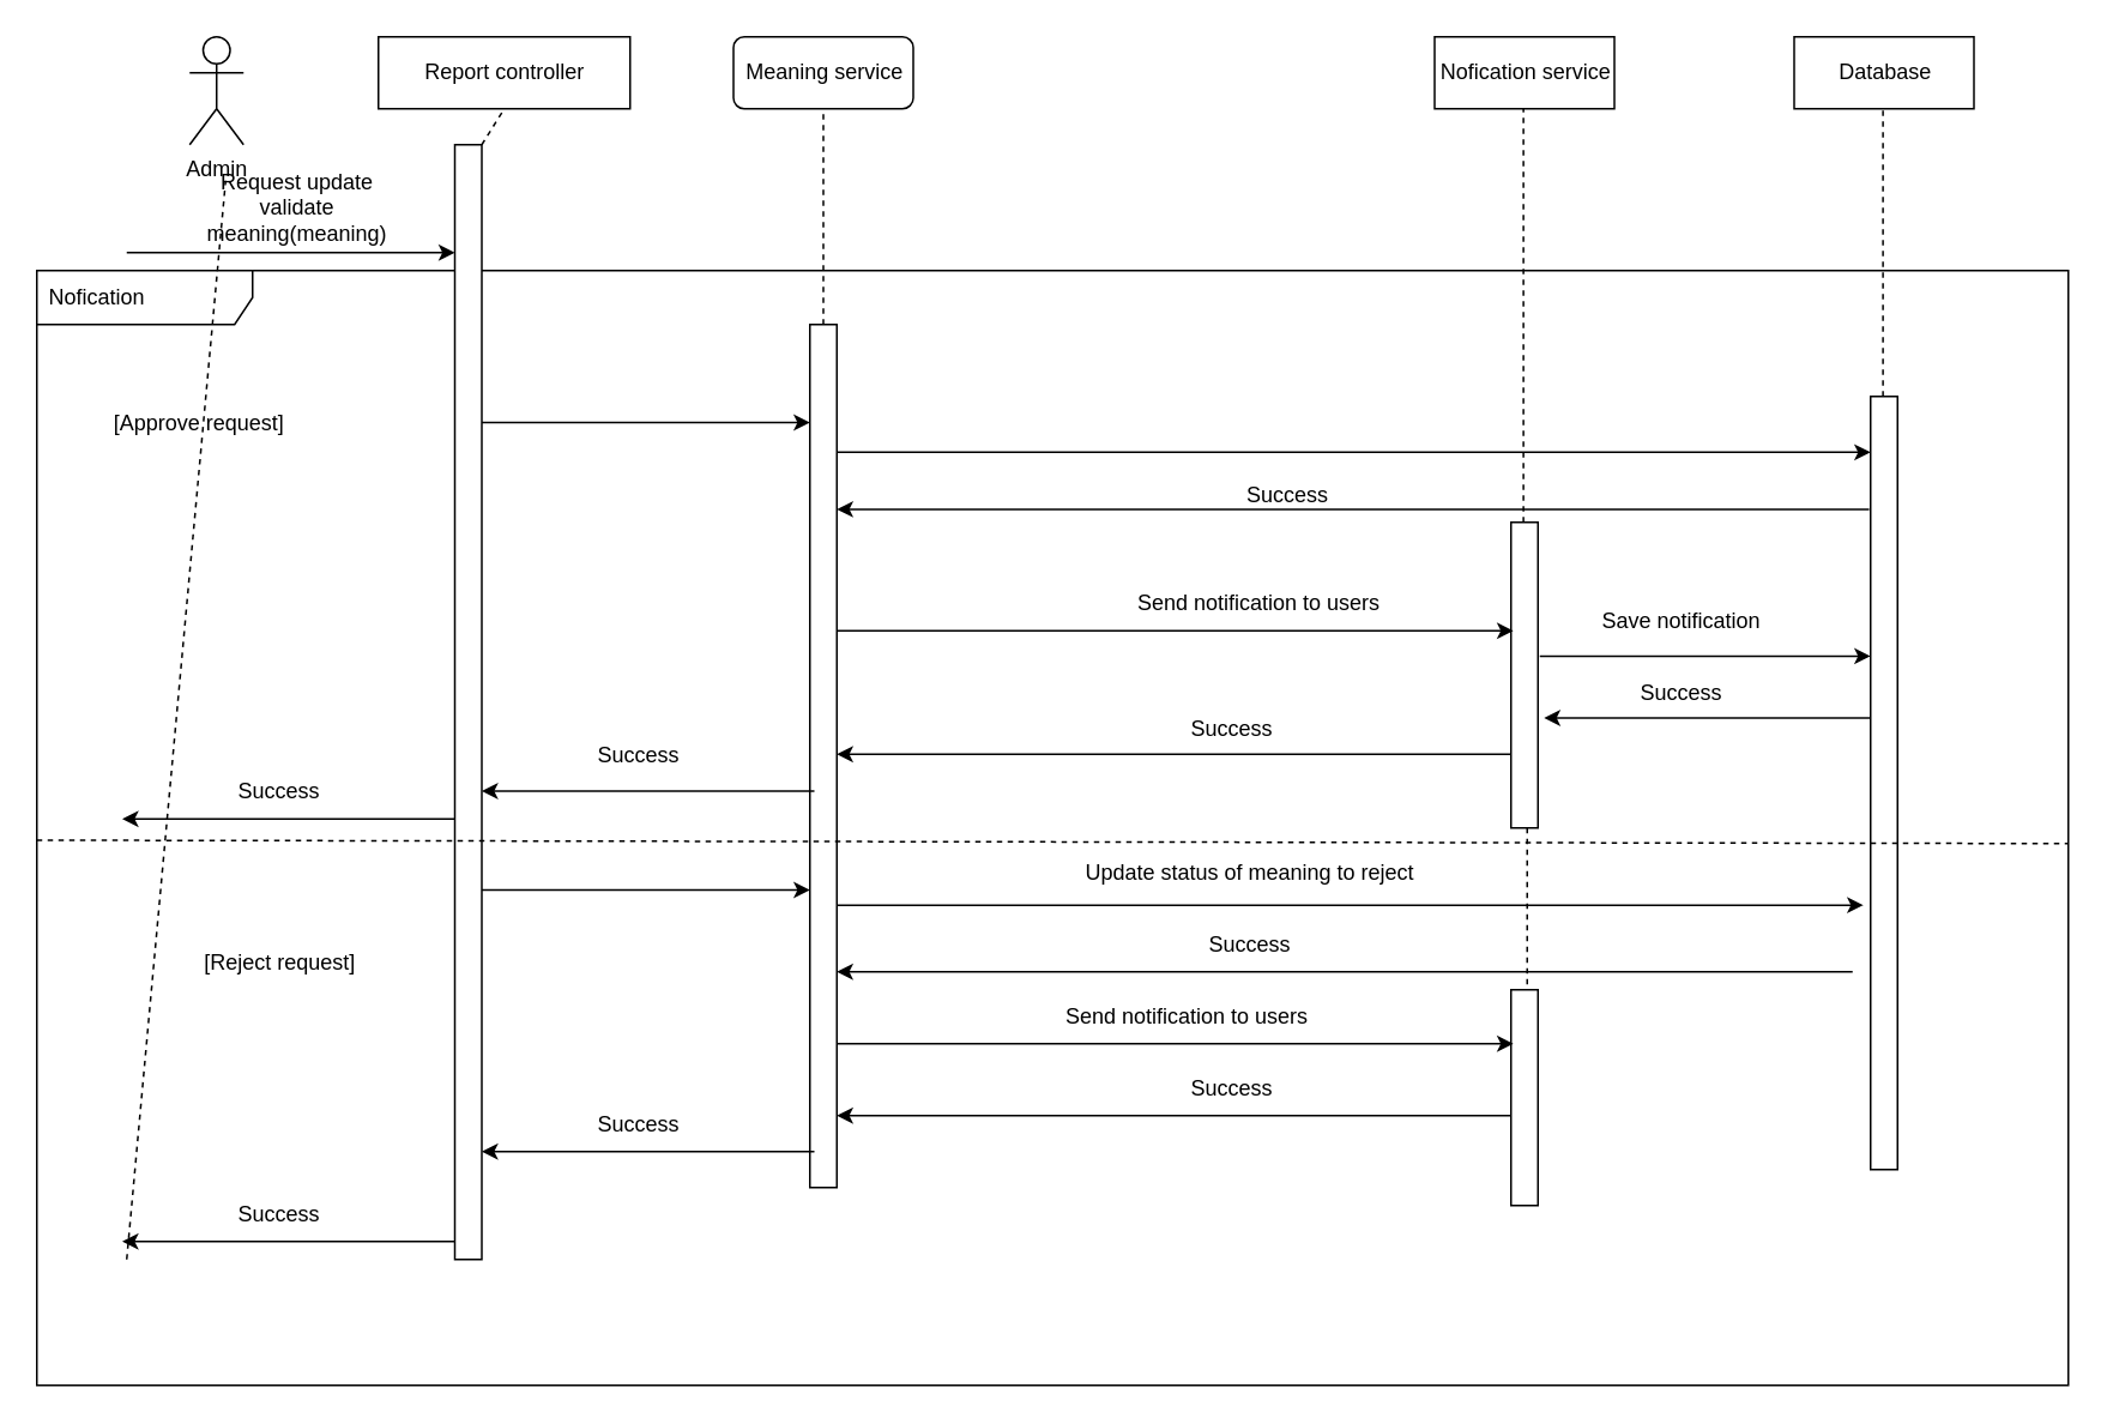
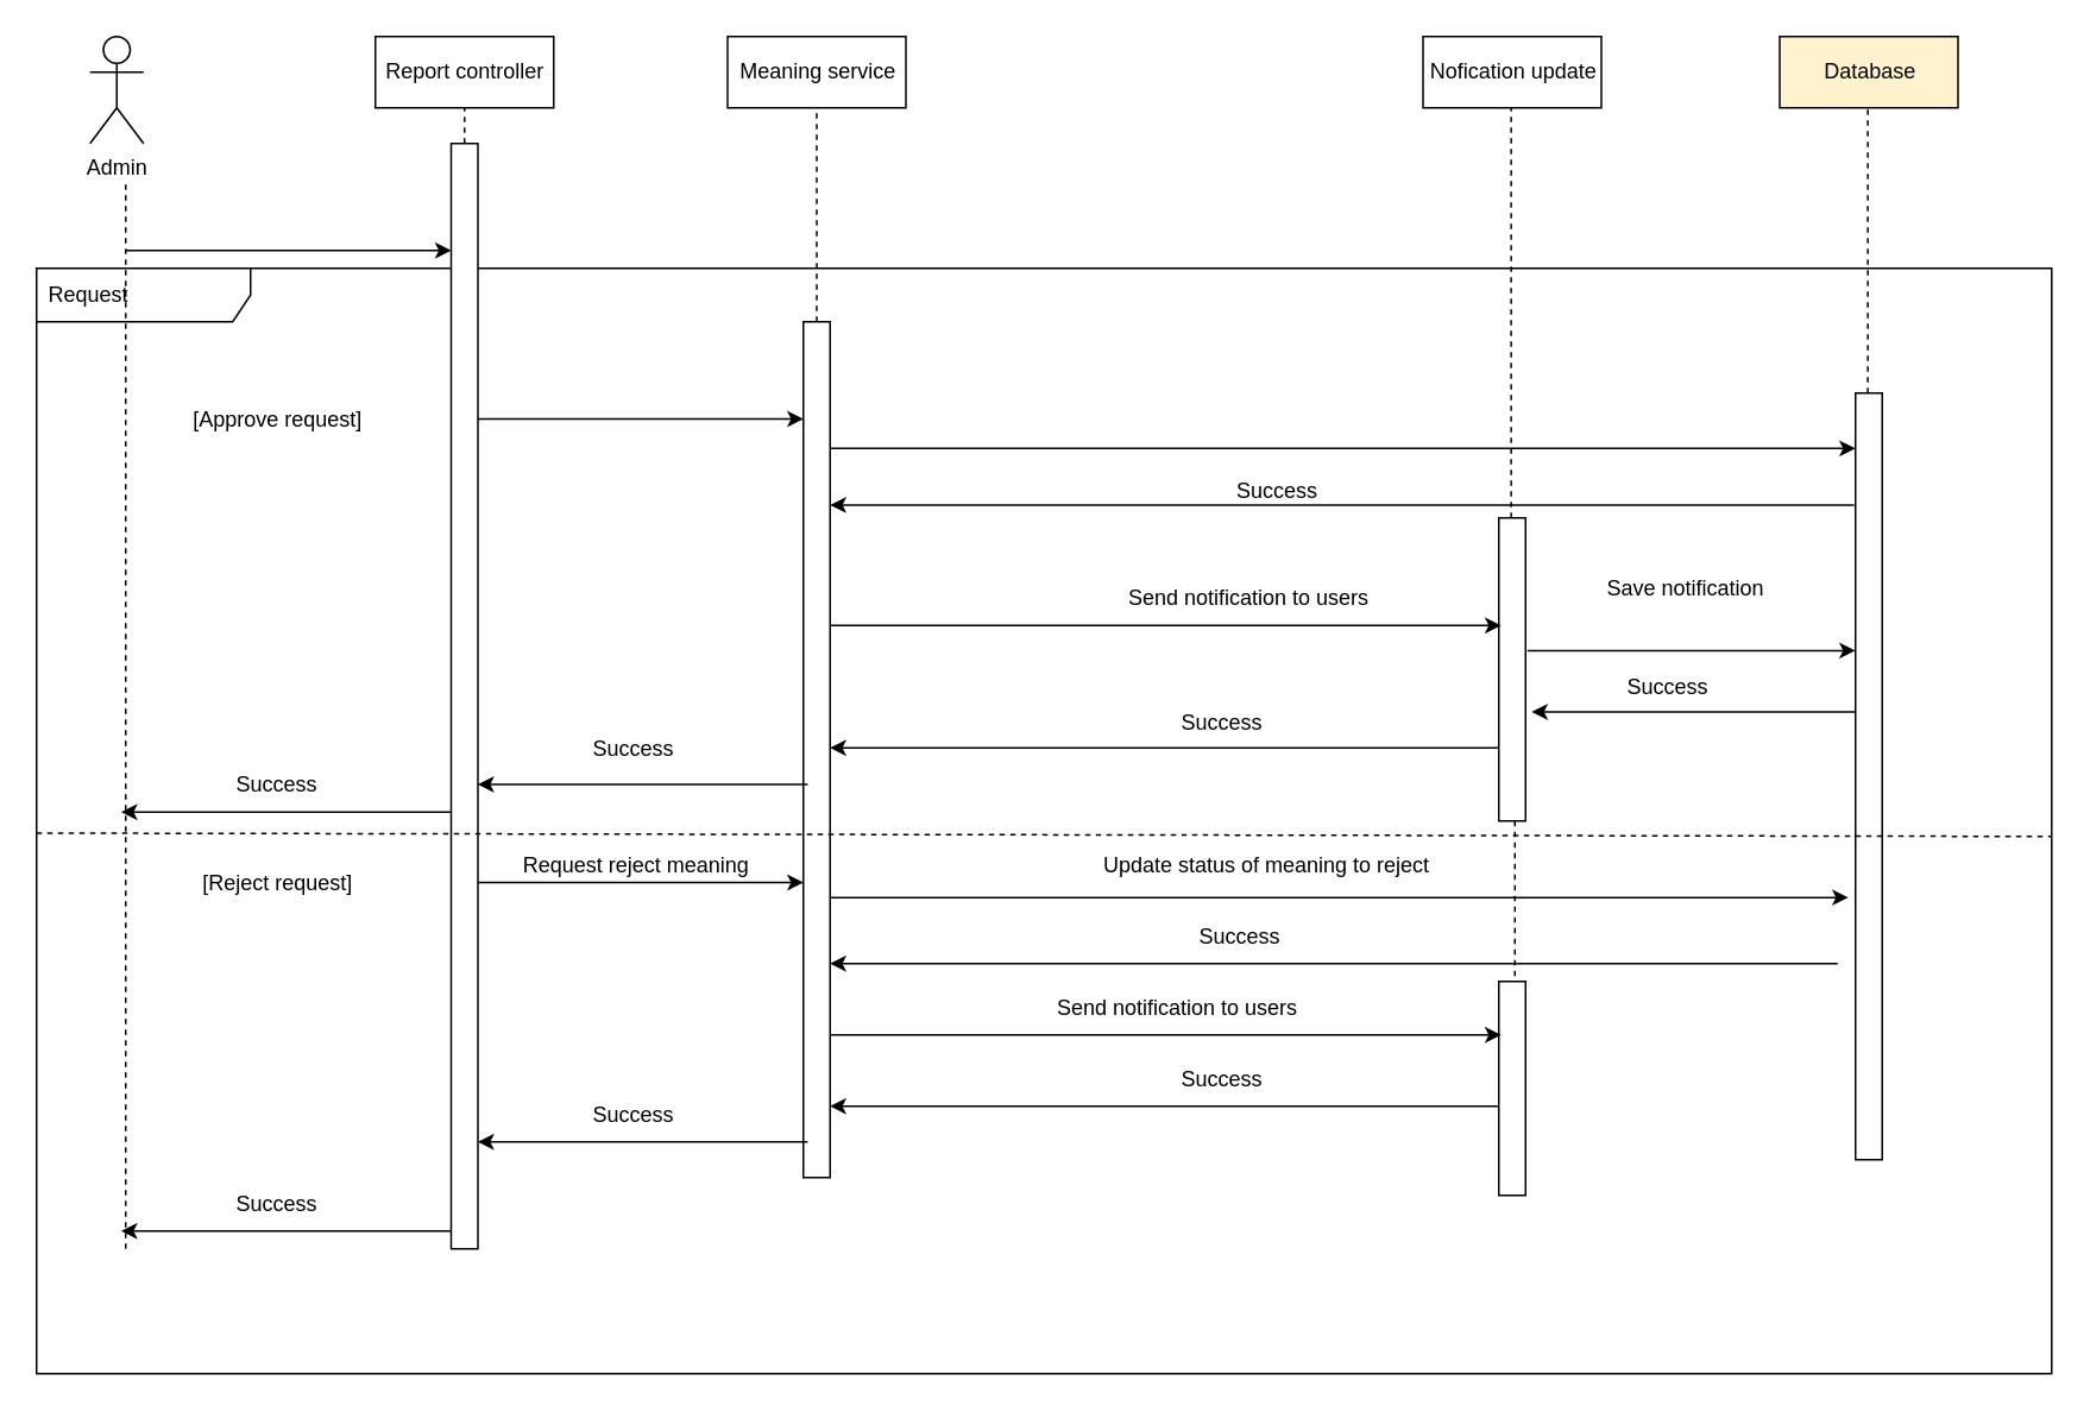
- <mxCell id="10" value="&lt;span style=&quot;&quot;&gt;Report controller&lt;/span&gt;" style="html=1;" vertex="1" parent="1"><mxGeometry x="210" y="20" width="140" height="40" as="geometry" /></mxCell>
+ <mxCell id="10" value="&lt;span style=&quot;&quot;&gt;Report controller&lt;/span&gt;" style="html=1;" vertex="1" parent="1"><mxGeometry x="210" y="20" width="100" height="40" as="geometry" /></mxCell>
- <mxCell id="11" value="&lt;span style=&quot;&quot;&gt;Meaning service&lt;/span&gt;" style="html=1;rounded=1;" vertex="1" parent="1"><mxGeometry x="407.5" y="20" width="100" height="40" as="geometry" /></mxCell>
+ <mxCell id="11" value="&lt;span style=&quot;&quot;&gt;Meaning service&lt;/span&gt;" style="html=1;" vertex="1" parent="1"><mxGeometry x="407.5" y="20" width="100" height="40" as="geometry" /></mxCell>
- <mxCell id="12" value="&lt;span style=&quot;&quot;&gt;Nofication service&lt;/span&gt;" style="html=1;" vertex="1" parent="1"><mxGeometry x="797.5" y="20" width="100" height="40" as="geometry" /></mxCell>
+ <mxCell id="12" value="&lt;span style=&quot;&quot;&gt;Nofication update&lt;/span&gt;" style="html=1;" vertex="1" parent="1"><mxGeometry x="797.5" y="20" width="100" height="40" as="geometry" /></mxCell>
- <mxCell id="13" value="&lt;span style=&quot;&quot;&gt;Database&lt;/span&gt;" style="html=1;" vertex="1" parent="1"><mxGeometry x="997.5" y="20" width="100" height="40" as="geometry" /></mxCell>
+ <mxCell id="13" value="&lt;span style=&quot;&quot;&gt;Database&lt;/span&gt;" style="html=1;fillColor=#fff2cc;" vertex="1" parent="1"><mxGeometry x="997.5" y="20" width="100" height="40" as="geometry" /></mxCell>
- <mxCell id="3" value="Admin" style="shape=umlActor;verticalLabelPosition=bottom;verticalAlign=top;html=1;outlineConnect=0;" vertex="1" parent="1"><mxGeometry x="105" y="20" width="30" height="60" as="geometry" /></mxCell>
+ <mxCell id="3" value="Admin" style="shape=umlActor;verticalLabelPosition=bottom;verticalAlign=top;html=1;outlineConnect=0;" vertex="1" parent="1"><mxGeometry x="50" y="20" width="30" height="60" as="geometry" /></mxCell>
- <mxCell id="9" value="Request update validate meaning(meaning)" style="text;html=1;strokeColor=none;fillColor=none;align=center;verticalAlign=middle;whiteSpace=wrap;rounded=0;" vertex="1" parent="1"><mxGeometry x="100" y="100" width="130" height="30" as="geometry" /></mxCell>
- <mxCell id="2" value="Nofication" style="shape=umlFrame;whiteSpace=wrap;html=1;width=120;height=30;boundedLbl=1;verticalAlign=middle;align=left;spacingLeft=5;" vertex="1" parent="1"><mxGeometry x="20" y="150" width="1130" height="620" as="geometry" /></mxCell>
+ <mxCell id="2" value="Request" style="shape=umlFrame;whiteSpace=wrap;html=1;width=120;height=30;boundedLbl=1;verticalAlign=middle;align=left;spacingLeft=5;" vertex="1" parent="1"><mxGeometry x="20" y="150" width="1130" height="620" as="geometry" /></mxCell>
- <mxCell id="15" value="[Approve request]" style="text;html=1;strokeColor=none;fillColor=none;align=center;verticalAlign=middle;whiteSpace=wrap;rounded=0;" vertex="1" parent="1"><mxGeometry x="42.5" y="220" width="135" height="30" as="geometry" /></mxCell>
+ <mxCell id="15" value="[Approve request]" style="text;html=1;strokeColor=none;fillColor=none;align=center;verticalAlign=middle;whiteSpace=wrap;rounded=0;" vertex="1" parent="1"><mxGeometry x="87.5" y="220" width="135" height="30" as="geometry" /></mxCell>
- <mxCell id="23" value="Save notification" style="text;html=1;strokeColor=none;fillColor=none;align=center;verticalAlign=middle;whiteSpace=wrap;rounded=0;" vertex="1" parent="1"><mxGeometry x="880" y="330" width="110" height="30" as="geometry" /></mxCell>
+ <mxCell id="23" value="Save notification" style="text;html=1;strokeColor=none;fillColor=none;align=center;verticalAlign=middle;whiteSpace=wrap;rounded=0;" vertex="1" parent="1"><mxGeometry x="890" y="315" width="110" height="30" as="geometry" /></mxCell>
+ <mxCell id="53" value="Request reject meaning" style="text;html=1;strokeColor=none;fillColor=none;align=center;verticalAlign=middle;whiteSpace=wrap;rounded=0;" vertex="1" parent="1"><mxGeometry x="290" y="470" width="132.5" height="30" as="geometry" /></mxCell>
- <mxCell id="33" value="Update status of meaning to reject" style="text;html=1;strokeColor=none;fillColor=none;align=center;verticalAlign=middle;whiteSpace=wrap;rounded=0;" vertex="1" parent="1"><mxGeometry x="550" y="470" width="290" height="30" as="geometry" /></mxCell>
+ <mxCell id="33" value="Update status of meaning to reject" style="text;html=1;strokeColor=none;fillColor=none;align=center;verticalAlign=middle;whiteSpace=wrap;rounded=0;" vertex="1" parent="1"><mxGeometry x="565" y="470" width="290" height="30" as="geometry" /></mxCell>
- <mxCell id="30" value="[Reject request]" style="text;html=1;strokeColor=none;fillColor=none;align=center;verticalAlign=middle;whiteSpace=wrap;rounded=0;" vertex="1" parent="1"><mxGeometry x="87.5" y="520" width="135" height="30" as="geometry" /></mxCell>
+ <mxCell id="30" value="[Reject request]" style="text;html=1;strokeColor=none;fillColor=none;align=center;verticalAlign=middle;whiteSpace=wrap;rounded=0;" vertex="1" parent="1"><mxGeometry x="87.5" y="480" width="135" height="30" as="geometry" /></mxCell>
